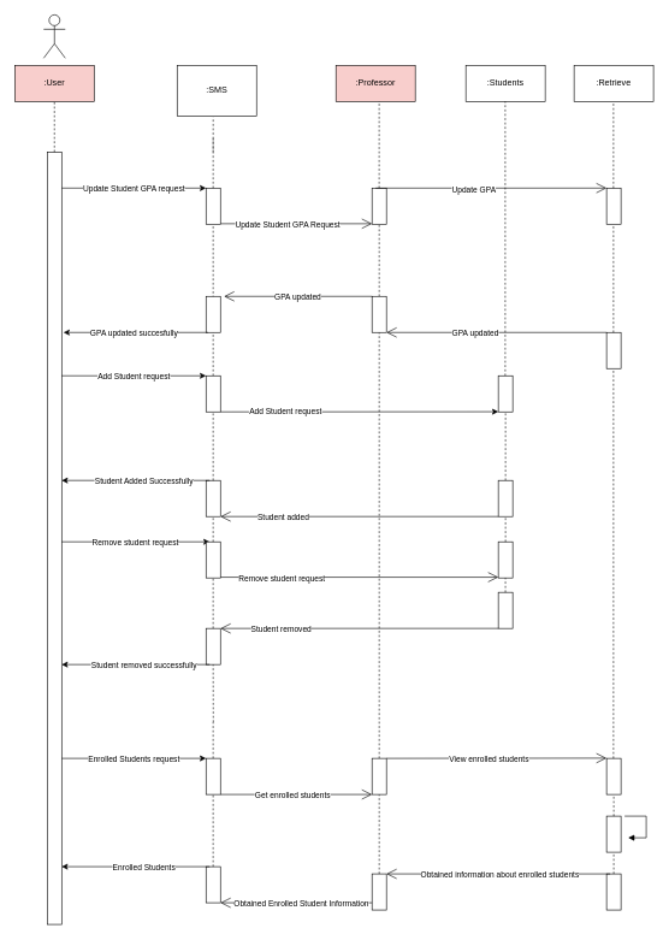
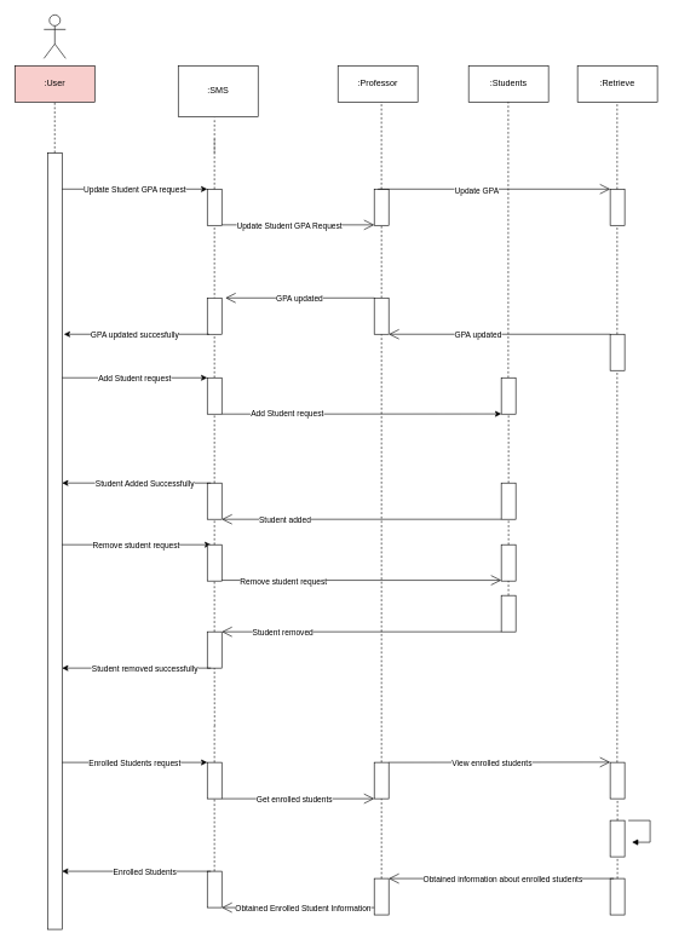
- <mxCell id="9" value=":Professor" style="html=1;whiteSpace=wrap;fillColor=#f8cecc;" parent="1" vertex="1"><mxGeometry x="465" y="90" width="110" height="50" as="geometry" /></mxCell>
+ <mxCell id="9" value=":Professor" style="html=1;whiteSpace=wrap;" parent="1" vertex="1"><mxGeometry x="465" y="90" width="110" height="50" as="geometry" /></mxCell>
